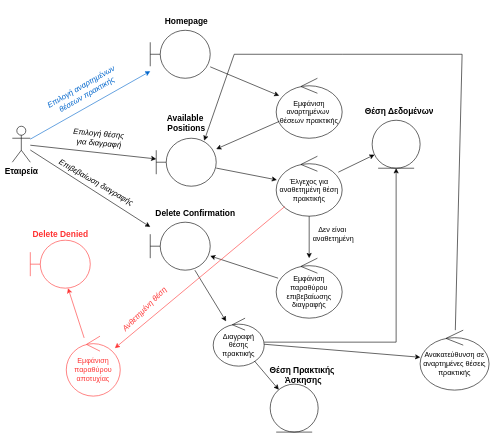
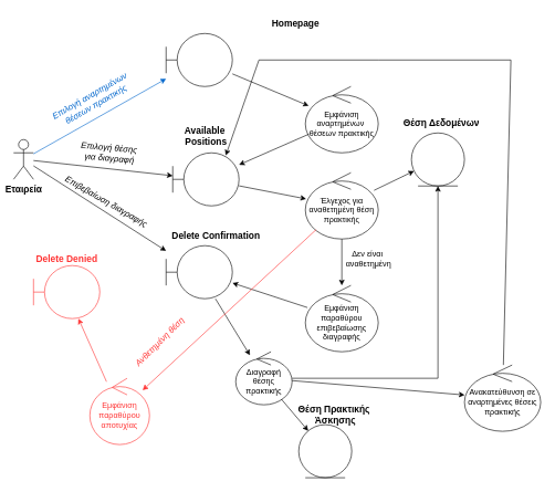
- <mxCell id="4" value="Homepage" style="text;html=1;align=center;verticalAlign=middle;resizable=0;points=[];autosize=1;strokeColor=none;fillColor=none;fontSize=14;fontStyle=1" vertex="1" parent="1"><mxGeometry x="265" y="20" width="90" height="30" as="geometry" /></mxCell>
+ <mxCell id="4" value="Homepage" style="text;html=1;align=center;verticalAlign=middle;resizable=0;points=[];autosize=1;strokeColor=none;fillColor=none;fontSize=14;fontStyle=1" vertex="1" parent="1"><mxGeometry x="400" y="20" width="90" height="30" as="geometry" /></mxCell>
- <mxCell id="33" value="Εμφάνιση παραθύρου αποτυχίας" style="ellipse;shape=umlControl;whiteSpace=wrap;html=1;fontStyle=0;strokeColor=light-dark(#FF3333,#ED0202);fontColor=light-dark(#FF3333,#ED0202);" vertex="1" parent="1"><mxGeometry x="110" y="560" width="90" height="100" as="geometry" /></mxCell>
+ <mxCell id="33" value="Εμφάνιση παραθύρου αποτυχίας" style="ellipse;shape=umlControl;whiteSpace=wrap;html=1;fontStyle=0;strokeColor=light-dark(#FF3333,#ED0202);fontColor=light-dark(#FF3333,#ED0202);" vertex="1" parent="1"><mxGeometry x="135" y="570" width="90" height="100" as="geometry" /></mxCell>
